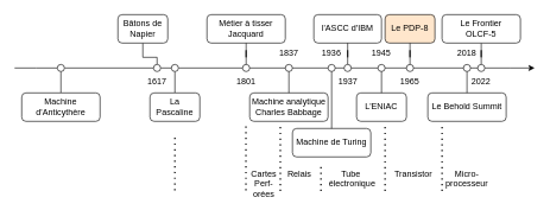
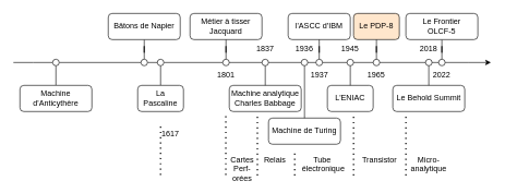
- <mxCell id="14" value="Bâtons de Napier" style="rounded=1;whiteSpace=wrap;html=1;" vertex="1" parent="1"><mxGeometry x="165" y="20" width="70" height="40" as="geometry" /></mxCell>
+ <mxCell id="14" value="Bâtons de Napier" style="rounded=1;whiteSpace=wrap;html=1;" vertex="1" parent="1"><mxGeometry x="165" y="20" width="110" height="40" as="geometry" /></mxCell>
- <mxCell id="17" value="1617" style="text;strokeColor=none;align=center;fillColor=none;html=1;verticalAlign=middle;whiteSpace=wrap;rounded=0;" vertex="1" parent="1"><mxGeometry x="190" y="100" width="60" height="30" as="geometry" /></mxCell>
+ <mxCell id="17" value="1617" style="text;strokeColor=none;align=center;fillColor=none;html=1;verticalAlign=middle;whiteSpace=wrap;rounded=0;" vertex="1" parent="1"><mxGeometry x="230" y="190" width="60" height="30" as="geometry" /></mxCell>
- <mxCell id="71" value="Micro-processeur" style="text;strokeColor=none;align=center;fillColor=none;html=1;verticalAlign=top;whiteSpace=wrap;rounded=0;" vertex="1" parent="1"><mxGeometry x="625" y="230" width="60" height="30" as="geometry" /></mxCell>
+ <mxCell id="71" value="Micro-analytique" style="text;strokeColor=none;align=center;fillColor=none;html=1;verticalAlign=top;whiteSpace=wrap;rounded=0;" vertex="1" parent="1"><mxGeometry x="625" y="230" width="60" height="30" as="geometry" /></mxCell>
